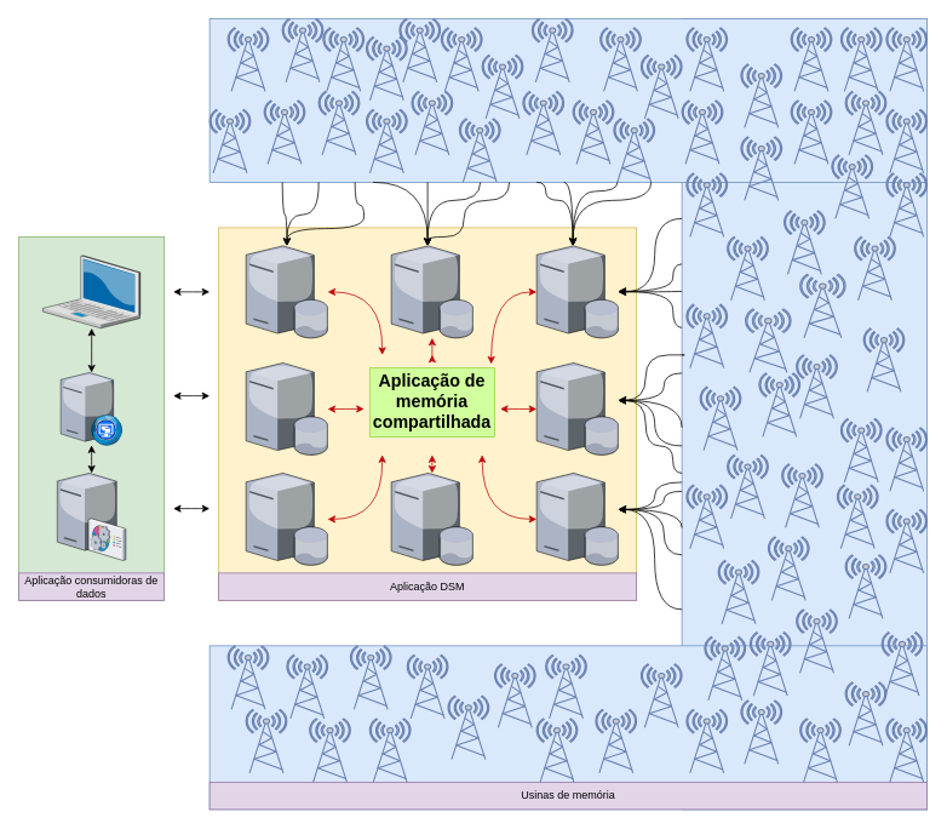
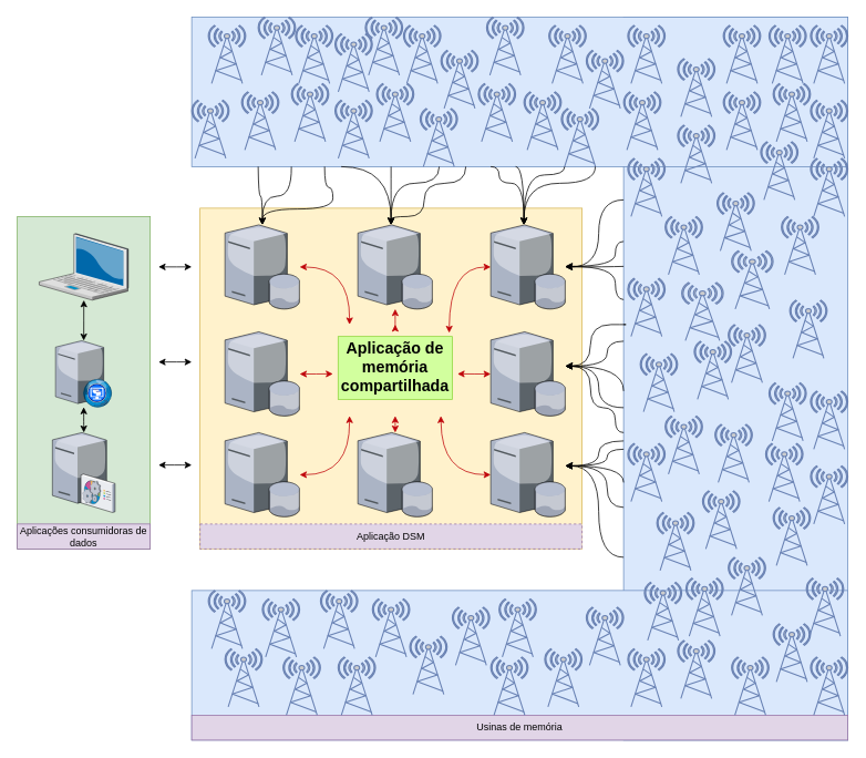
- <mxCell id="32" value="Aplicação consumidoras de dados" style="rounded=0;whiteSpace=wrap;html=1;fillColor=#e1d5e7;strokeColor=#9673a6;" vertex="1" parent="1"><mxGeometry x="20" y="630" width="160" height="30" as="geometry" /></mxCell>
+ <mxCell id="32" value="Aplicações consumidoras de dados" style="rounded=0;whiteSpace=wrap;html=1;fillColor=#e1d5e7;strokeColor=#9673a6;" vertex="1" parent="1"><mxGeometry x="20" y="630" width="160" height="30" as="geometry" /></mxCell>
- <mxCell id="26" value="Aplicação DSM" style="rounded=0;whiteSpace=wrap;html=1;fillColor=#e1d5e7;strokeColor=#9673a6;" vertex="1" parent="1"><mxGeometry x="240" y="630" width="460" height="30" as="geometry" /></mxCell>
+ <mxCell id="26" value="Aplicação DSM" style="rounded=0;whiteSpace=wrap;html=1;fillColor=#e1d5e7;strokeColor=#9673a6;dashed=1;" vertex="1" parent="1"><mxGeometry x="240" y="630" width="460" height="30" as="geometry" /></mxCell>
